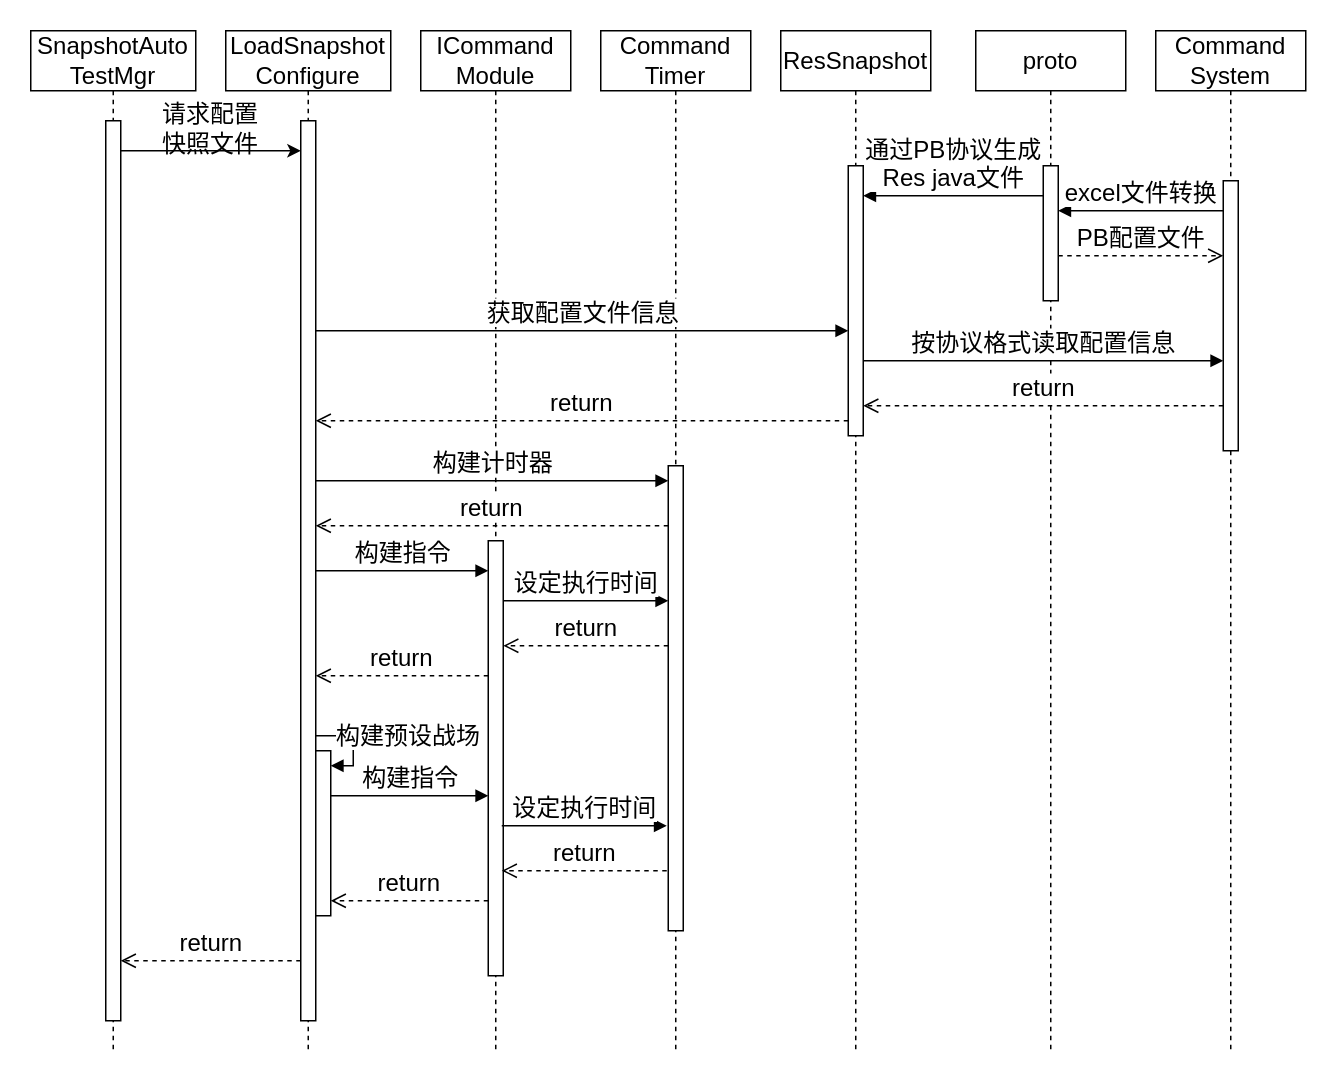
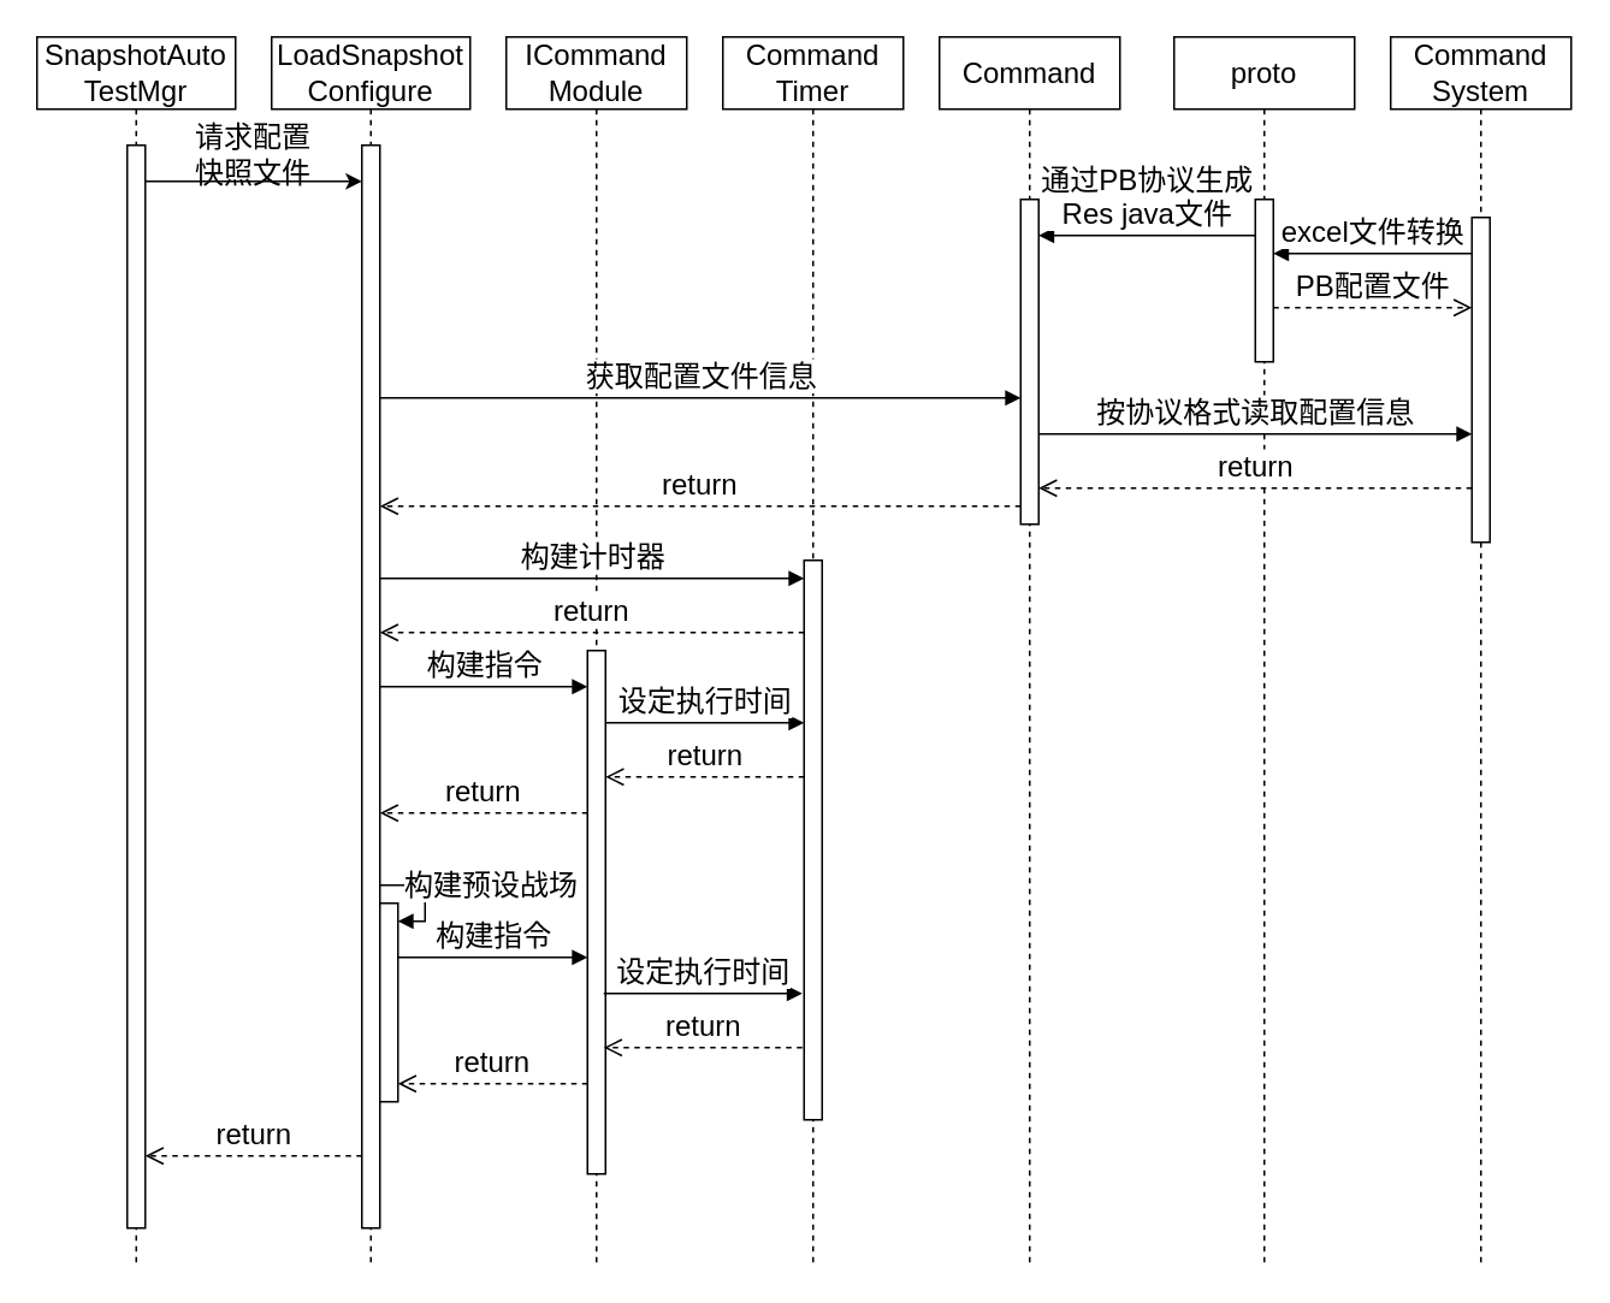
- <mxCell id="12" value="ResSnapshot" style="shape=umlLifeline;perimeter=lifelinePerimeter;whiteSpace=wrap;html=1;container=0;dropTarget=0;collapsible=0;recursiveResize=0;outlineConnect=0;portConstraint=eastwest;newEdgeStyle={&quot;edgeStyle&quot;:&quot;elbowEdgeStyle&quot;,&quot;elbow&quot;:&quot;vertical&quot;,&quot;curved&quot;:0,&quot;rounded&quot;:0};fontSize=16;" parent="1" vertex="1"><mxGeometry x="520" y="20" width="100" height="680" as="geometry" /></mxCell>
+ <mxCell id="12" value="Command" style="shape=umlLifeline;perimeter=lifelinePerimeter;whiteSpace=wrap;html=1;container=0;dropTarget=0;collapsible=0;recursiveResize=0;outlineConnect=0;portConstraint=eastwest;newEdgeStyle={&quot;edgeStyle&quot;:&quot;elbowEdgeStyle&quot;,&quot;elbow&quot;:&quot;vertical&quot;,&quot;curved&quot;:0,&quot;rounded&quot;:0};fontSize=16;" parent="1" vertex="1"><mxGeometry x="520" y="20" width="100" height="680" as="geometry" /></mxCell>
